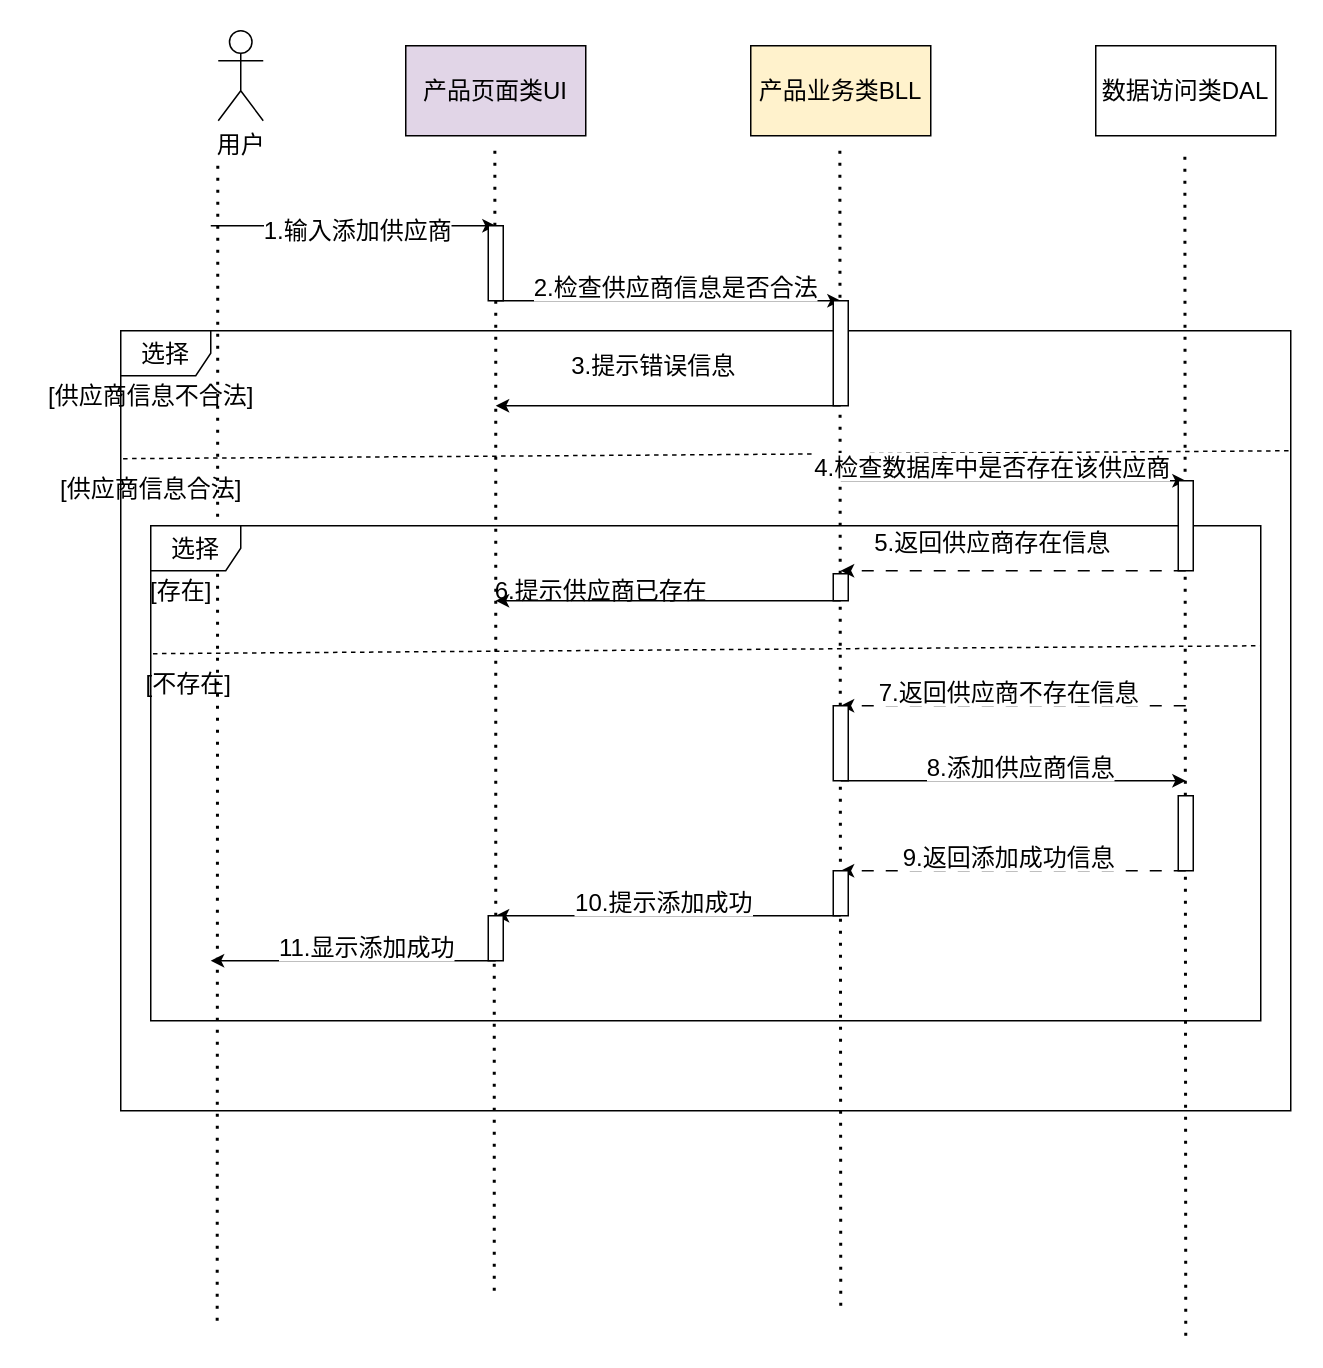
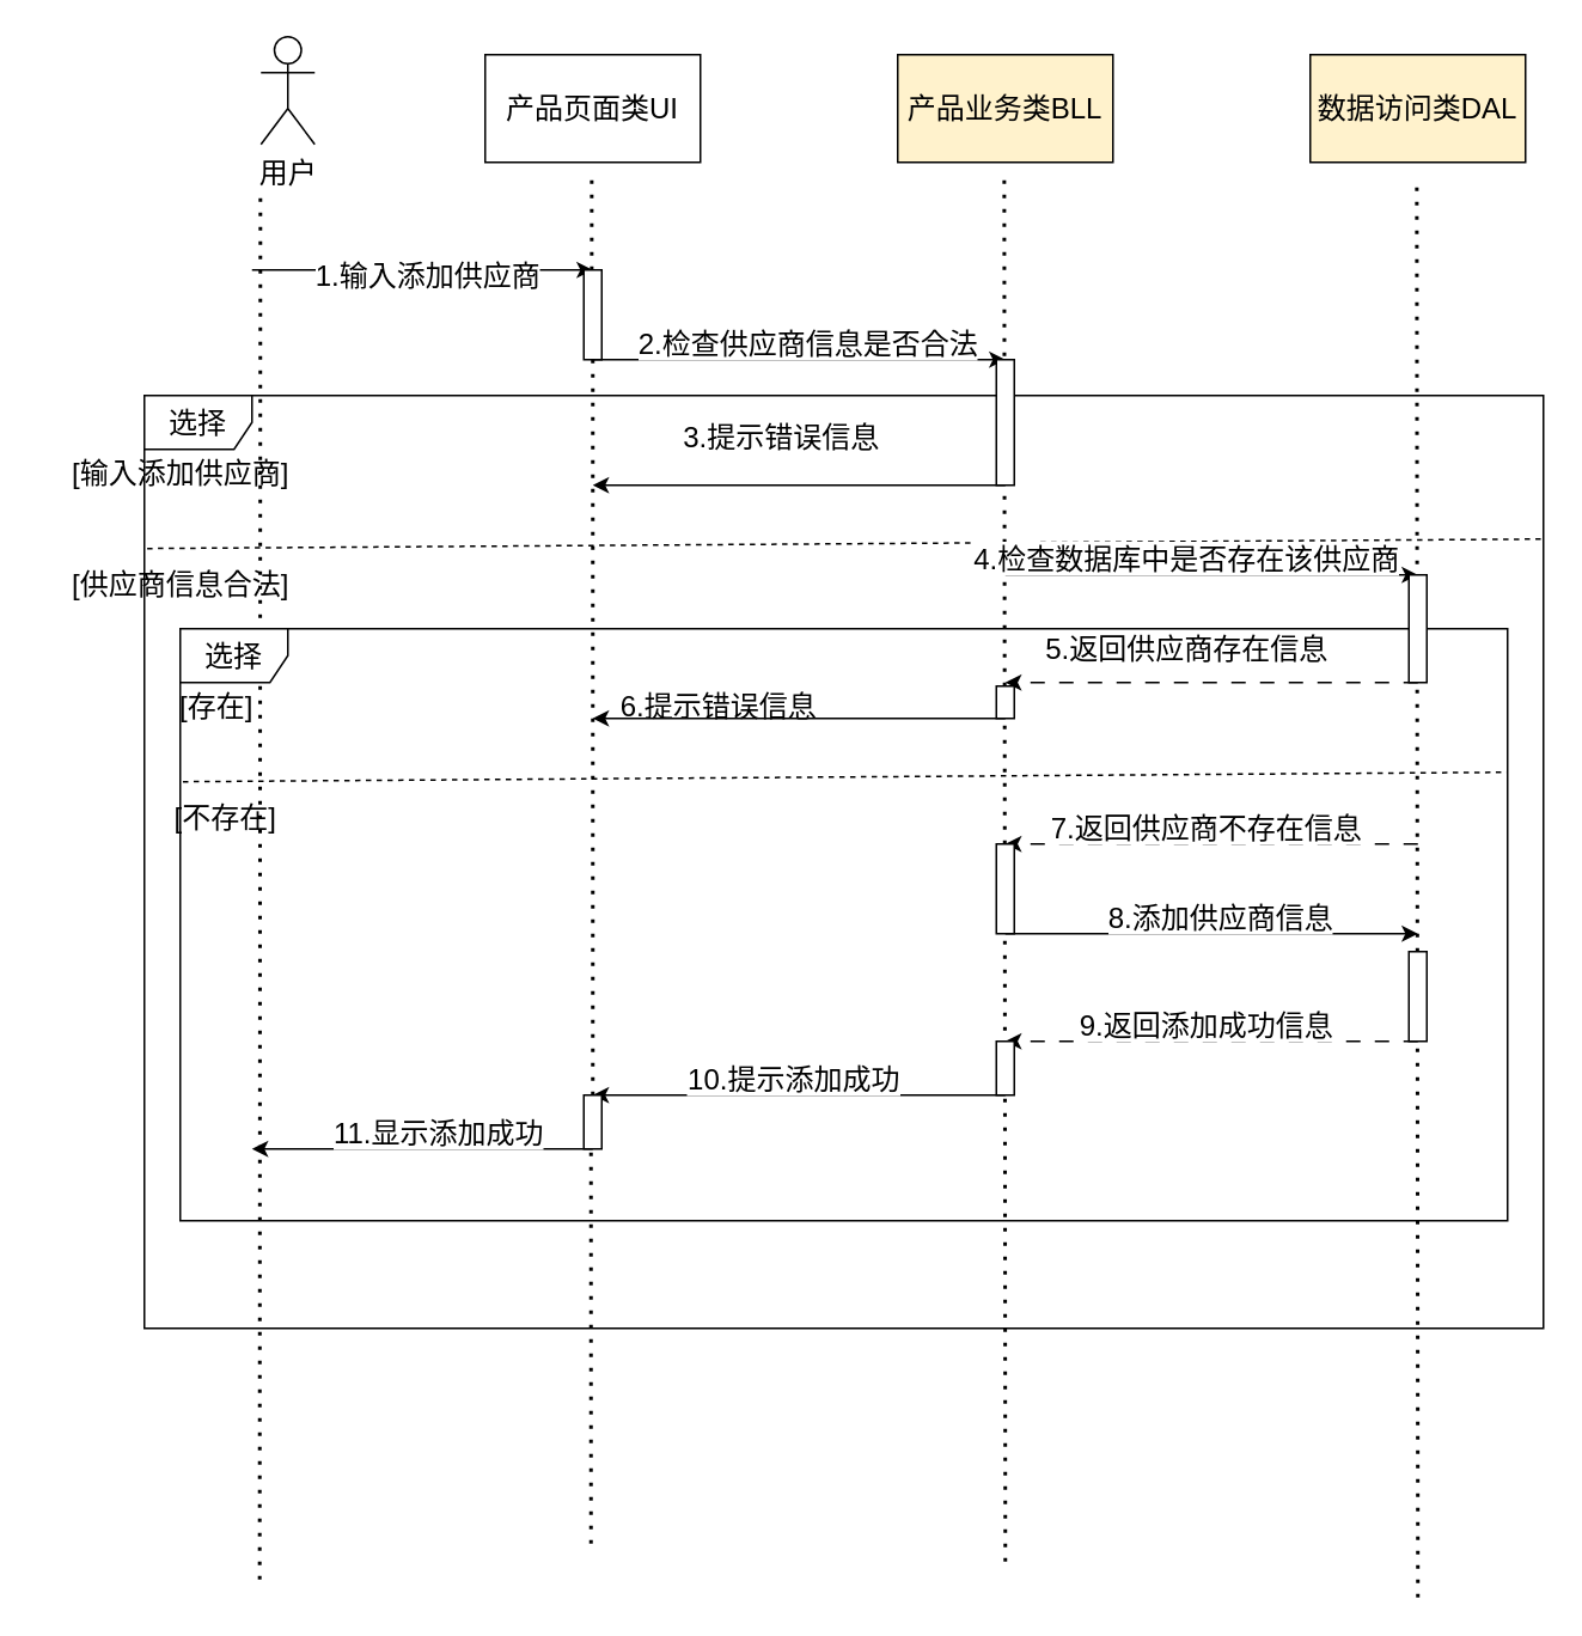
- <mxCell id="3" value="产品页面类UI" style="rounded=0;whiteSpace=wrap;html=1;fontSize=16;fillColor=#e1d5e7;" vertex="1" parent="1"><mxGeometry x="270" y="30" width="120" height="60" as="geometry" /></mxCell>
+ <mxCell id="3" value="产品页面类UI" style="rounded=0;whiteSpace=wrap;html=1;fontSize=16;" vertex="1" parent="1"><mxGeometry x="270" y="30" width="120" height="60" as="geometry" /></mxCell>
- <mxCell id="5" value="数据访问类DAL" style="rounded=0;whiteSpace=wrap;html=1;fontSize=16;" vertex="1" parent="1"><mxGeometry x="730" y="30" width="120" height="60" as="geometry" /></mxCell>
+ <mxCell id="5" value="数据访问类DAL" style="rounded=0;whiteSpace=wrap;html=1;fontSize=16;fillColor=#fff2cc;" vertex="1" parent="1"><mxGeometry x="730" y="30" width="120" height="60" as="geometry" /></mxCell>
- <mxCell id="16" value="[供应商信息不合法]" style="text;html=1;align=center;verticalAlign=middle;resizable=0;points=[];autosize=1;strokeColor=none;fillColor=none;fontSize=16;" vertex="1" parent="1"><mxGeometry x="20" y="248" width="160" height="30" as="geometry" /></mxCell>
+ <mxCell id="16" value="[输入添加供应商]" style="text;html=1;align=center;verticalAlign=middle;resizable=0;points=[];autosize=1;strokeColor=none;fillColor=none;fontSize=16;" vertex="1" parent="1"><mxGeometry x="20" y="248" width="160" height="30" as="geometry" /></mxCell>
- <mxCell id="29" value="6.提示供应商已存在" style="text;html=1;align=center;verticalAlign=middle;resizable=0;points=[];autosize=1;strokeColor=none;fillColor=none;fontSize=16;" vertex="1" parent="1"><mxGeometry x="320" y="378" width="160" height="30" as="geometry" /></mxCell>
+ <mxCell id="29" value="6.提示错误信息" style="text;html=1;align=center;verticalAlign=middle;resizable=0;points=[];autosize=1;strokeColor=none;fillColor=none;fontSize=16;" vertex="1" parent="1"><mxGeometry x="320" y="378" width="160" height="30" as="geometry" /></mxCell>
